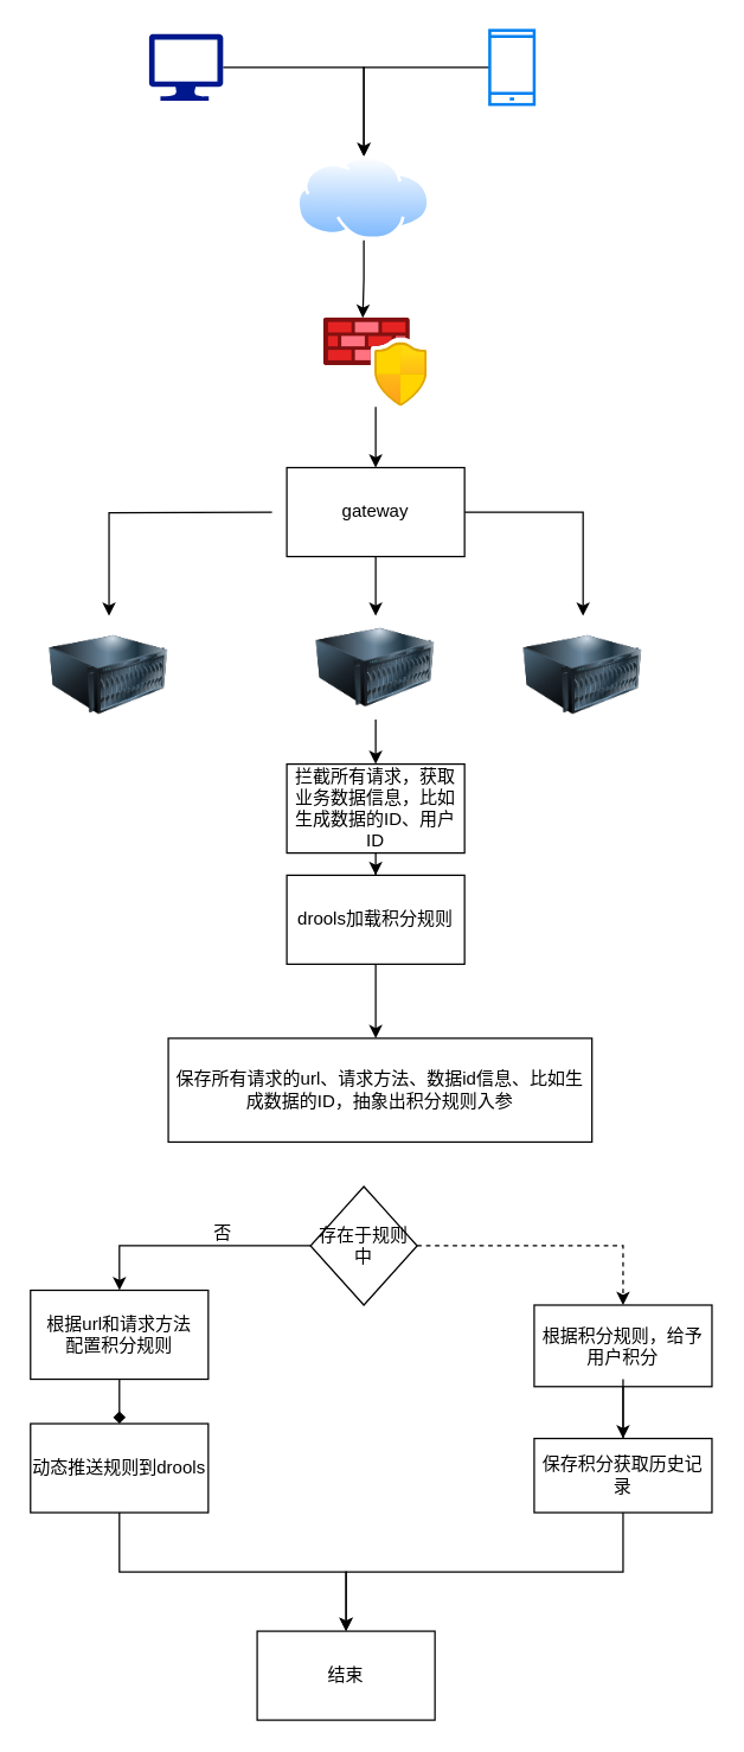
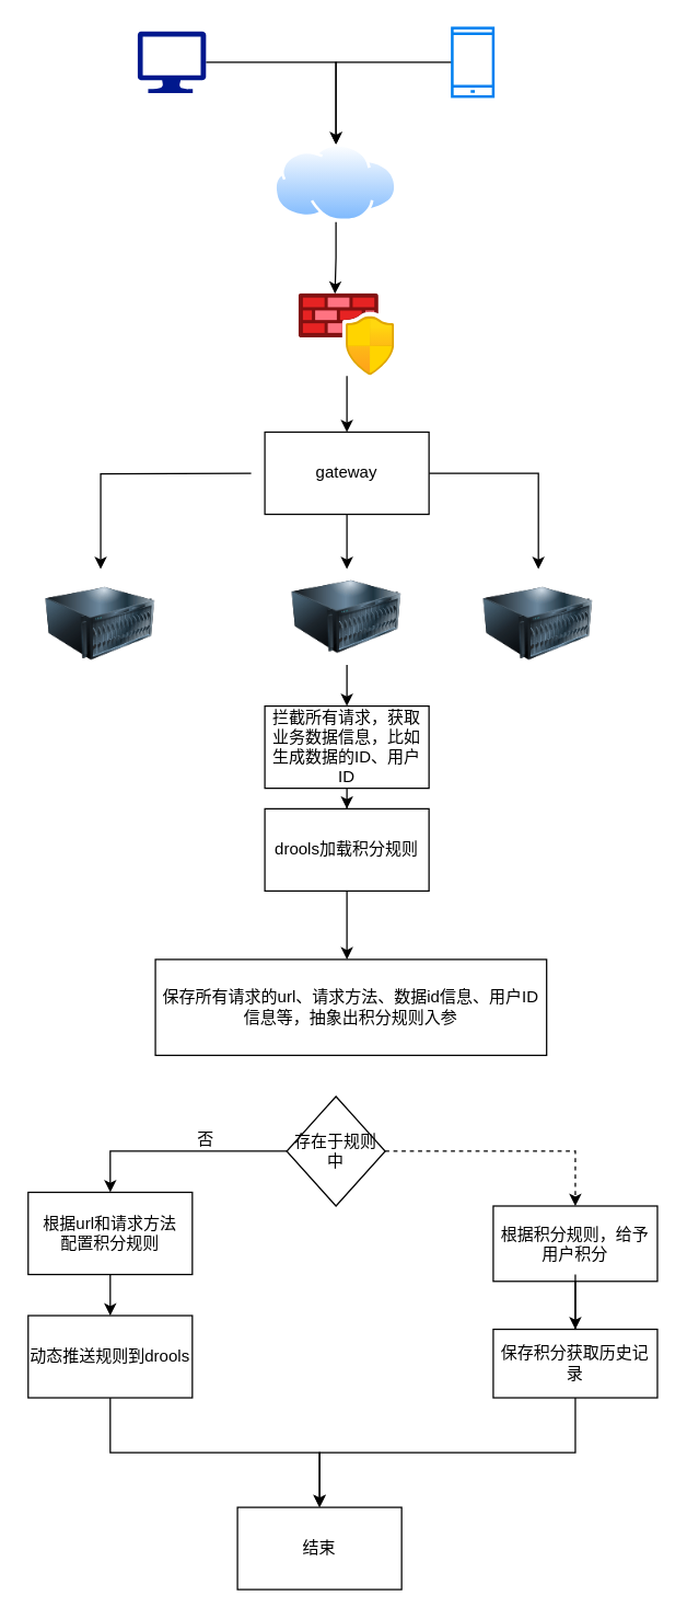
- <mxCell id="20" value="保存所有请求的url、请求方法、数据id信息、比如生成数据的ID，抽象出积分规则入参" style="rounded=0;whiteSpace=wrap;html=1;" vertex="1" parent="1"><mxGeometry x="113" y="700" width="286" height="70" as="geometry" /></mxCell>
+ <mxCell id="20" value="保存所有请求的url、请求方法、数据id信息、用户ID信息等，抽象出积分规则入参" style="rounded=0;whiteSpace=wrap;html=1;" vertex="1" parent="1"><mxGeometry x="113" y="700" width="286" height="70" as="geometry" /></mxCell>
- <mxCell id="21" style="edgeStyle=orthogonalEdgeStyle;rounded=0;orthogonalLoop=1;jettySize=auto;html=1;exitX=0.5;exitY=1;exitDx=0;exitDy=0;entryX=0.5;entryY=0;entryDx=0;entryDy=0;endArrow=diamond;" edge="1" parent="1" source="22" target="24"><mxGeometry relative="1" as="geometry" /></mxCell>
+ <mxCell id="21" style="edgeStyle=orthogonalEdgeStyle;rounded=0;orthogonalLoop=1;jettySize=auto;html=1;exitX=0.5;exitY=1;exitDx=0;exitDy=0;entryX=0.5;entryY=0;entryDx=0;entryDy=0;" edge="1" parent="1" source="22" target="24"><mxGeometry relative="1" as="geometry" /></mxCell>
